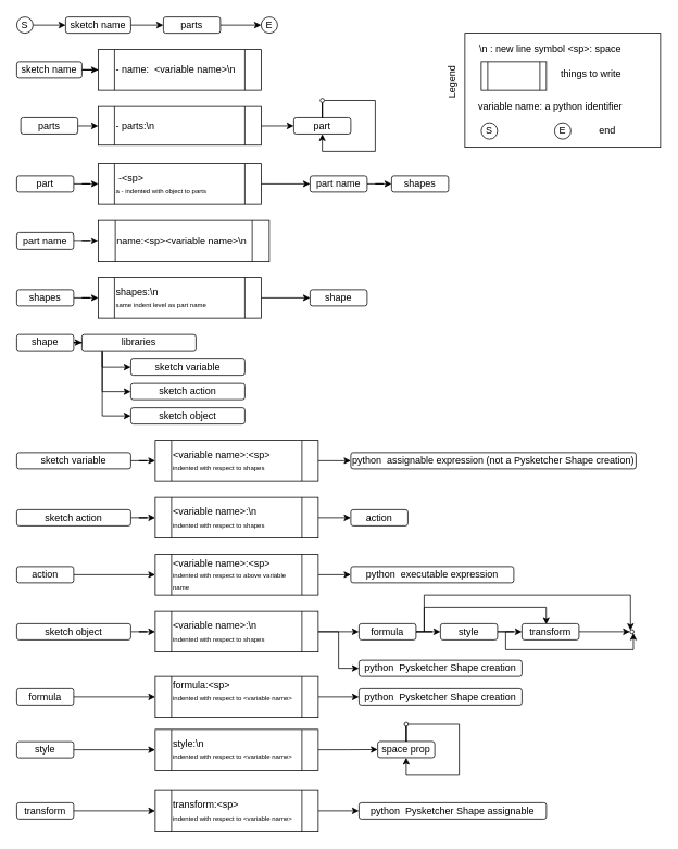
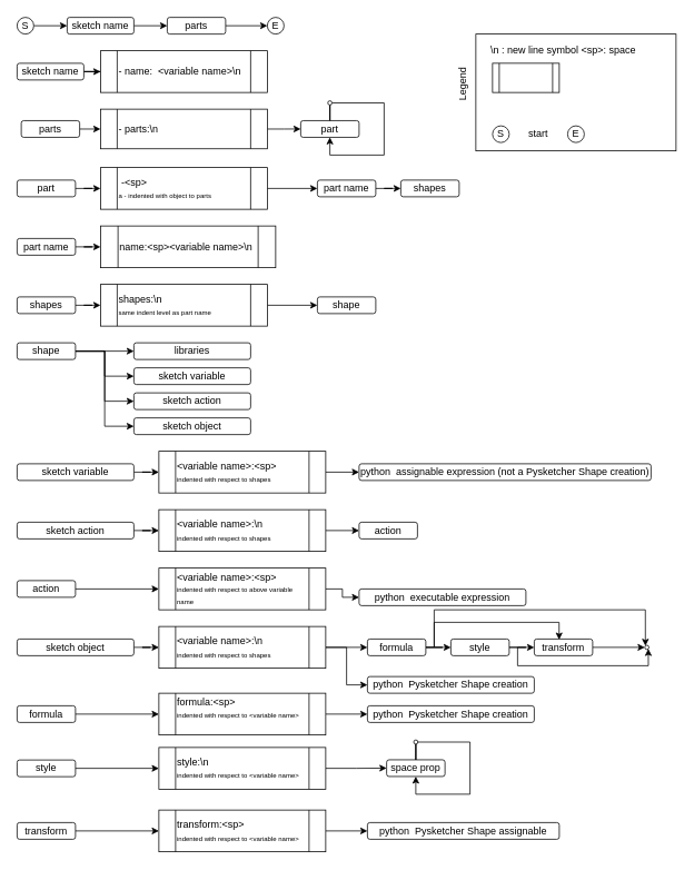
- <mxCell id="21" value="things to write" style="text;html=1;strokeColor=none;fillColor=none;align=center;verticalAlign=middle;whiteSpace=wrap;rounded=0;" vertex="1" parent="1"><mxGeometry x="680" y="80" width="90" height="20" as="geometry" /></mxCell>
- <mxCell id="29" value="variable name: a python identifier" style="text;html=1;strokeColor=none;fillColor=none;align=center;verticalAlign=middle;whiteSpace=wrap;rounded=0;" vertex="1" parent="1"><mxGeometry x="580" y="120" width="190" height="20" as="geometry" /></mxCell>
+ <mxCell id="42" value="start" style="text;html=1;strokeColor=none;fillColor=none;align=center;verticalAlign=middle;whiteSpace=wrap;rounded=0;" vertex="1" parent="1"><mxGeometry x="620" y="150" width="50" height="20" as="geometry" /></mxCell>
- <mxCell id="44" value="end" style="text;html=1;strokeColor=none;fillColor=none;align=center;verticalAlign=middle;whiteSpace=wrap;rounded=0;" vertex="1" parent="1"><mxGeometry x="720" y="150" width="50" height="20" as="geometry" /></mxCell>
- <mxCell id="101" value="libraries" style="rounded=1;whiteSpace=wrap;html=1;" vertex="1" parent="1"><mxGeometry x="100" y="410" width="140" height="20" as="geometry" /></mxCell>
+ <mxCell id="101" value="libraries" style="rounded=1;whiteSpace=wrap;html=1;" vertex="1" parent="1"><mxGeometry x="160" y="410" width="140" height="20" as="geometry" /></mxCell>
- <mxCell id="67" value="python&amp;nbsp; executable expression" style="rounded=1;whiteSpace=wrap;html=1;" vertex="1" parent="1"><mxGeometry x="430" y="695" width="200" height="20" as="geometry" /></mxCell>
+ <mxCell id="67" value="python&amp;nbsp; executable expression" style="rounded=1;whiteSpace=wrap;html=1;" vertex="1" parent="1"><mxGeometry x="430" y="705" width="200" height="20" as="geometry" /></mxCell>
